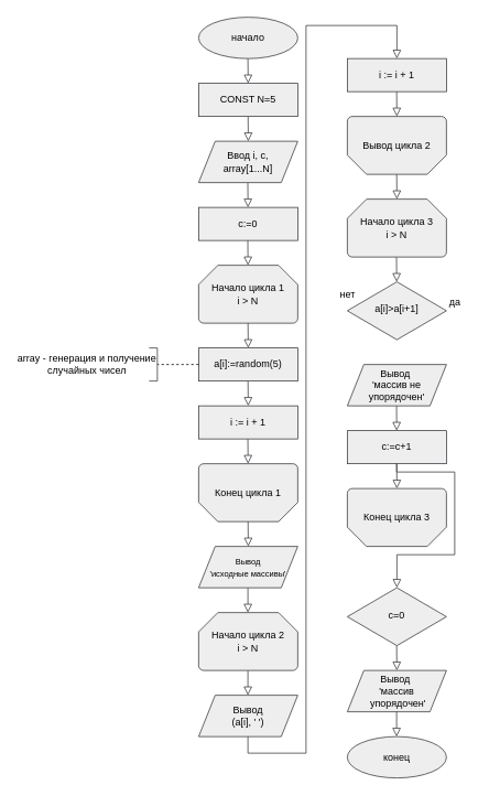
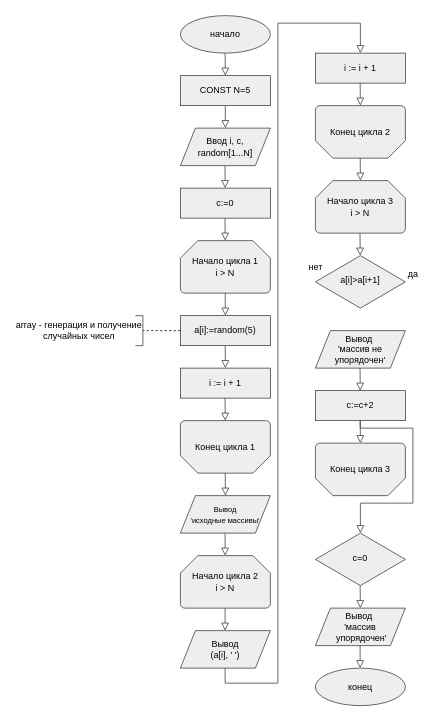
- <mxCell id="31" value="Вывод цикла 2" style="strokeWidth=1;html=1;shape=mxgraph.flowchart.loop_limit;whiteSpace=wrap;strokeColor=#36393d;fillColor=#eeeeee;fontColor=#000000;direction=west;" parent="1" vertex="1"><mxGeometry x="420" y="140" width="120" height="70" as="geometry" /></mxCell>
+ <mxCell id="31" value="Конец цикла 2" style="strokeWidth=1;html=1;shape=mxgraph.flowchart.loop_limit;whiteSpace=wrap;strokeColor=#36393d;fillColor=#eeeeee;fontColor=#000000;direction=west;" parent="1" vertex="1"><mxGeometry x="420" y="140" width="120" height="70" as="geometry" /></mxCell>
- <mxCell id="5" value="Ввод i, c,&lt;br&gt;array[1...N]" style="shape=parallelogram;perimeter=parallelogramPerimeter;whiteSpace=wrap;html=1;fixedSize=1;strokeColor=#36393d;fillColor=#eeeeee;fontColor=#000000;" parent="1" vertex="1"><mxGeometry x="240" y="170" width="120" height="50" as="geometry" /></mxCell>
+ <mxCell id="5" value="Ввод i, c,&lt;br&gt;random[1...N]" style="shape=parallelogram;perimeter=parallelogramPerimeter;whiteSpace=wrap;html=1;fixedSize=1;strokeColor=#36393d;fillColor=#eeeeee;fontColor=#000000;" parent="1" vertex="1"><mxGeometry x="240" y="170" width="120" height="50" as="geometry" /></mxCell>
- <mxCell id="23" value="c:=c+1" style="rounded=0;whiteSpace=wrap;html=1;strokeColor=#36393d;fillColor=#eeeeee;fontColor=#000000;" parent="1" vertex="1"><mxGeometry x="420" y="520" width="120" height="40" as="geometry" /></mxCell>
+ <mxCell id="23" value="c:=c+2" style="rounded=0;whiteSpace=wrap;html=1;strokeColor=#36393d;fillColor=#eeeeee;fontColor=#000000;" parent="1" vertex="1"><mxGeometry x="420" y="520" width="120" height="40" as="geometry" /></mxCell>
